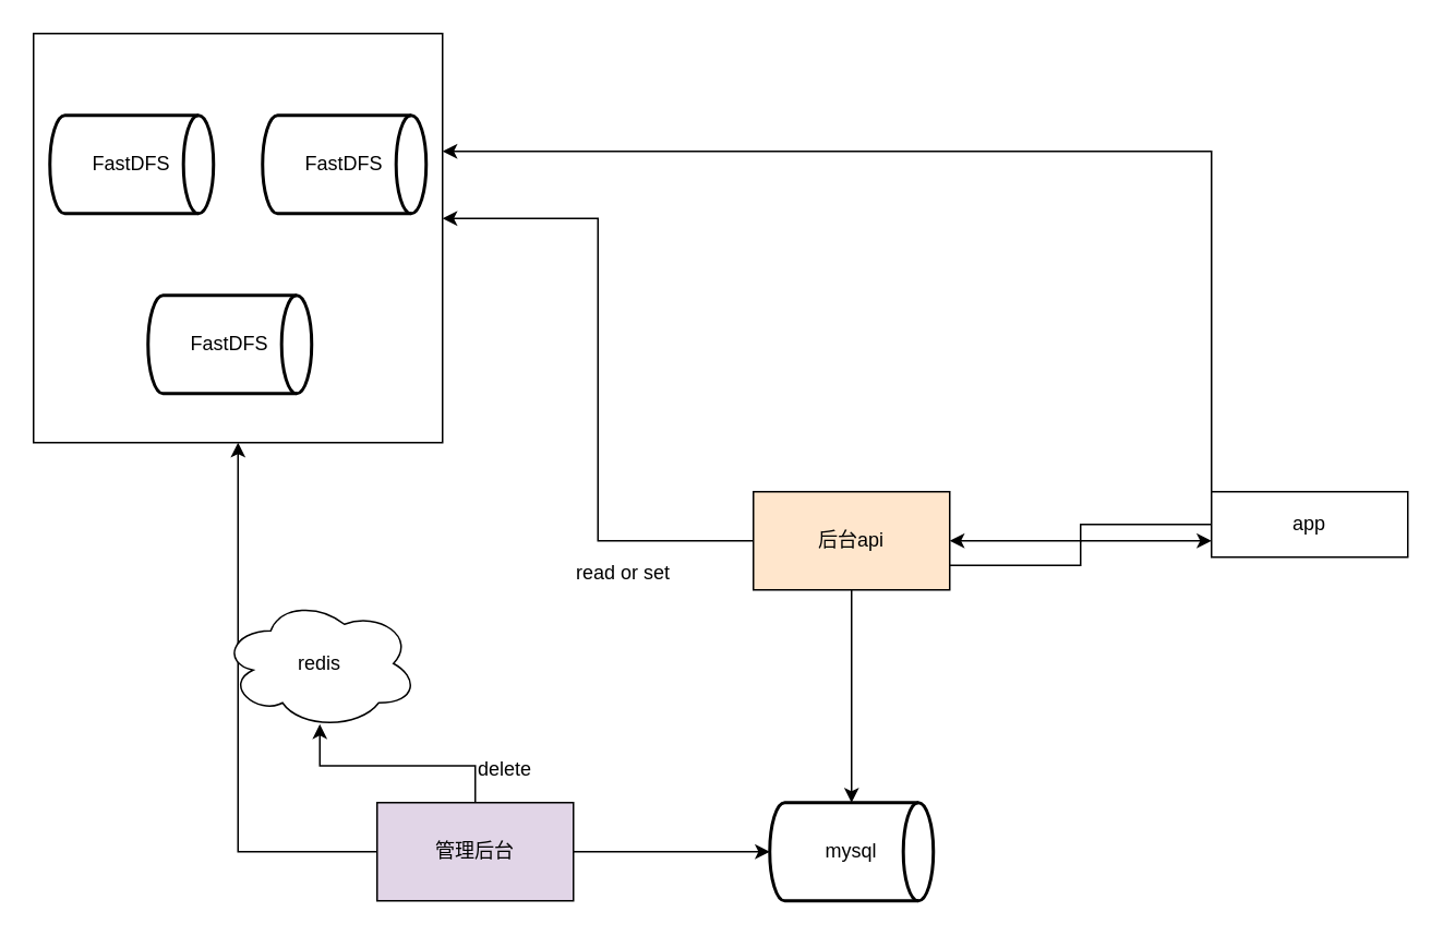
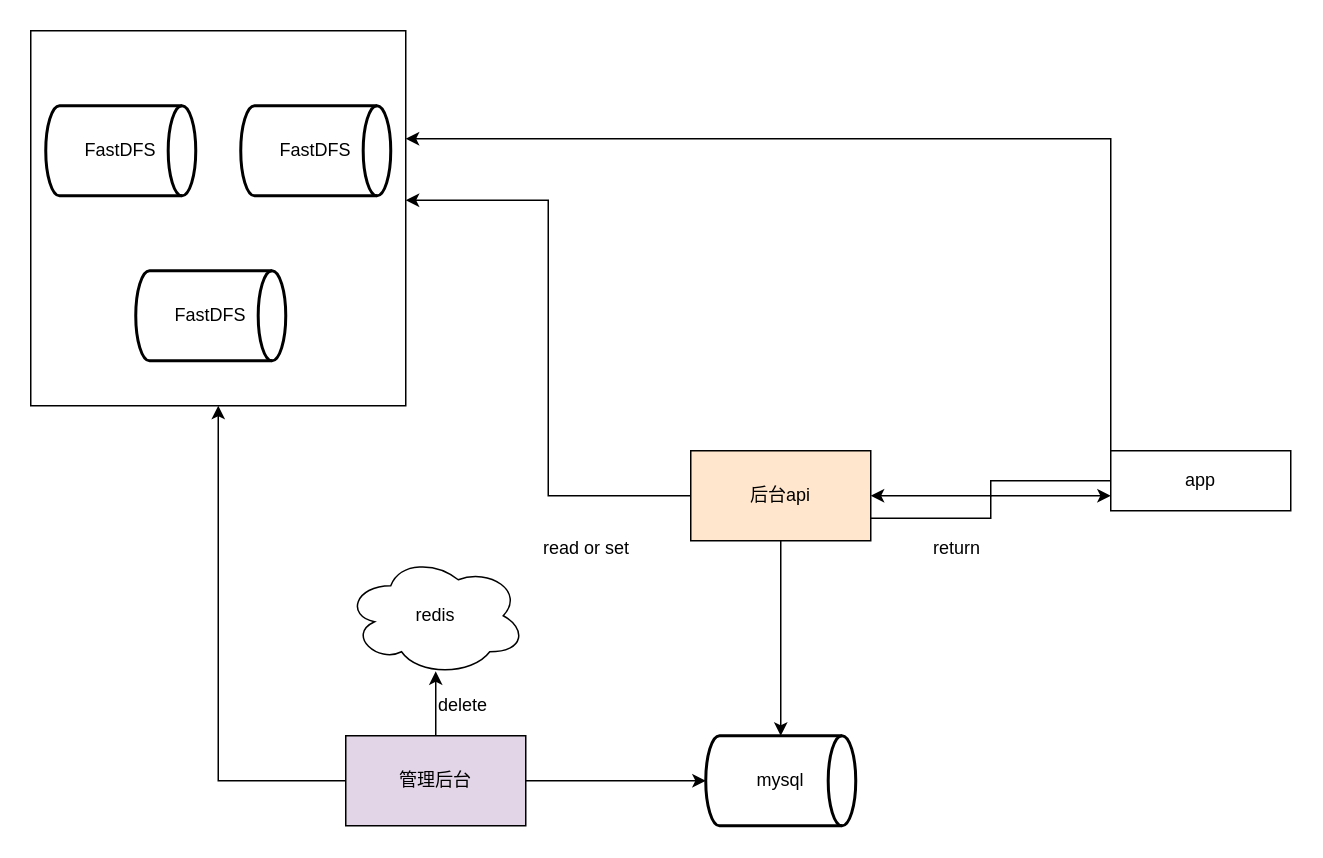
- <mxCell id="17" value="read or set&lt;br&gt;&lt;br&gt;" style="text;html=1;resizable=0;points=[];autosize=1;align=left;verticalAlign=top;spacingTop=-4;" vertex="1" parent="1"><mxGeometry x="350" y="340" width="70" height="30" as="geometry" /></mxCell>
+ <mxCell id="17" value="read or set&lt;br&gt;&lt;br&gt;" style="text;html=1;resizable=0;points=[];autosize=1;align=left;verticalAlign=top;spacingTop=-4;" vertex="1" parent="1"><mxGeometry x="360" y="355" width="70" height="30" as="geometry" /></mxCell>
+ <mxCell id="18" value="return" style="text;html=1;resizable=0;points=[];autosize=1;align=left;verticalAlign=top;spacingTop=-4;" vertex="1" parent="1"><mxGeometry x="620" y="355" width="50" height="20" as="geometry" /></mxCell>
- <mxCell id="15" value="redis" style="ellipse;shape=cloud;whiteSpace=wrap;html=1;" vertex="1" parent="1"><mxGeometry x="135" y="365" width="120" height="80" as="geometry" /></mxCell>
+ <mxCell id="15" value="redis" style="ellipse;shape=cloud;whiteSpace=wrap;html=1;" vertex="1" parent="1"><mxGeometry x="230" y="370" width="120" height="80" as="geometry" /></mxCell>
